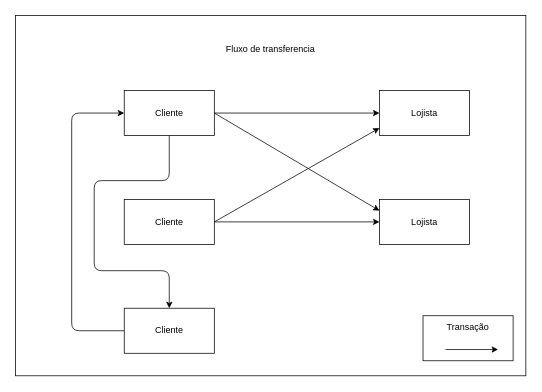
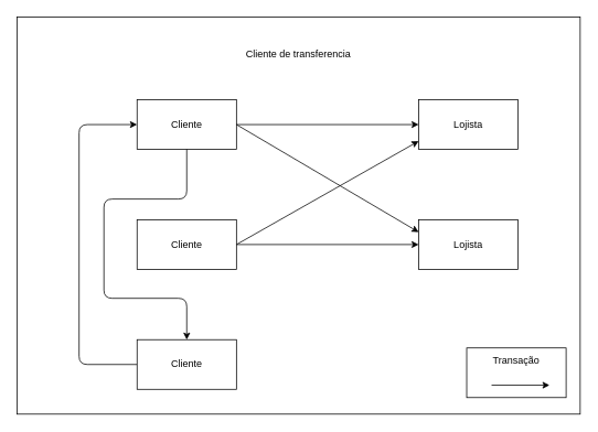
- <mxCell id="4" value="Fluxo de transferencia" style="text;html=1;strokeColor=none;fillColor=none;align=center;verticalAlign=middle;whiteSpace=wrap;rounded=0;" vertex="1" parent="2"><mxGeometry x="200" y="30" width="280" height="30" as="geometry" /></mxCell>
+ <mxCell id="4" value="Cliente de transferencia" style="text;html=1;strokeColor=none;fillColor=none;align=center;verticalAlign=middle;whiteSpace=wrap;rounded=0;" vertex="1" parent="2"><mxGeometry x="200" y="30" width="280" height="30" as="geometry" /></mxCell>
